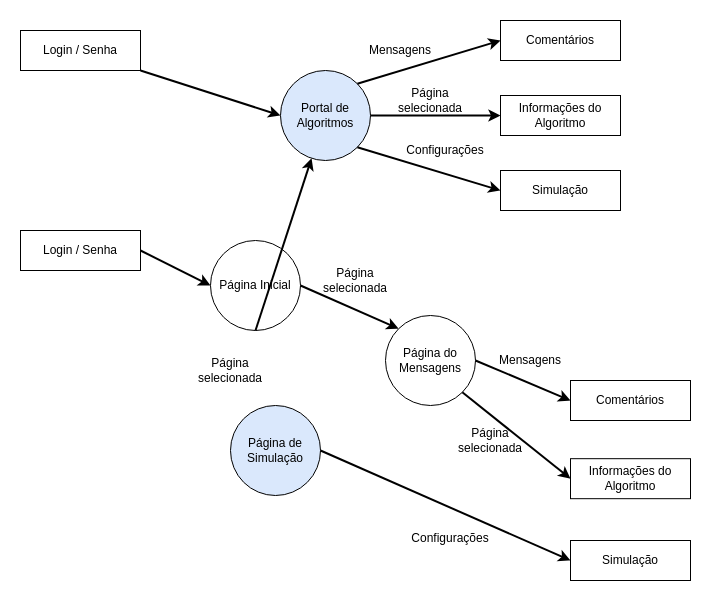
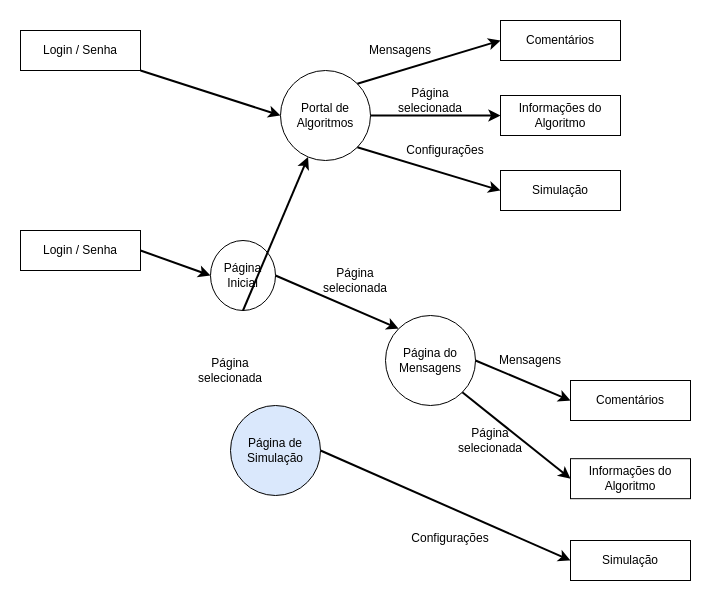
- <mxCell id="2" value="&lt;div&gt;Portal de&lt;/div&gt;&lt;div&gt;Algoritmos&lt;br&gt;&lt;/div&gt;" style="ellipse;whiteSpace=wrap;html=1;aspect=fixed;fillColor=#dae8fc;" parent="1" vertex="1"><mxGeometry x="280" y="70" width="90" height="90" as="geometry" /></mxCell>
+ <mxCell id="2" value="&lt;div&gt;Portal de&lt;/div&gt;&lt;div&gt;Algoritmos&lt;br&gt;&lt;/div&gt;" style="ellipse;whiteSpace=wrap;html=1;aspect=fixed;" parent="1" vertex="1"><mxGeometry x="280" y="70" width="90" height="90" as="geometry" /></mxCell>
- <mxCell id="14" value="Página Inicial" style="ellipse;whiteSpace=wrap;html=1;aspect=fixed;" vertex="1" parent="1"><mxGeometry x="210" y="240" width="90" height="90" as="geometry" /></mxCell>
+ <mxCell id="14" value="Página Inicial" style="ellipse;whiteSpace=wrap;html=1;aspect=fixed;" vertex="1" parent="1"><mxGeometry x="210" y="240" width="65" height="70" as="geometry" /></mxCell>
